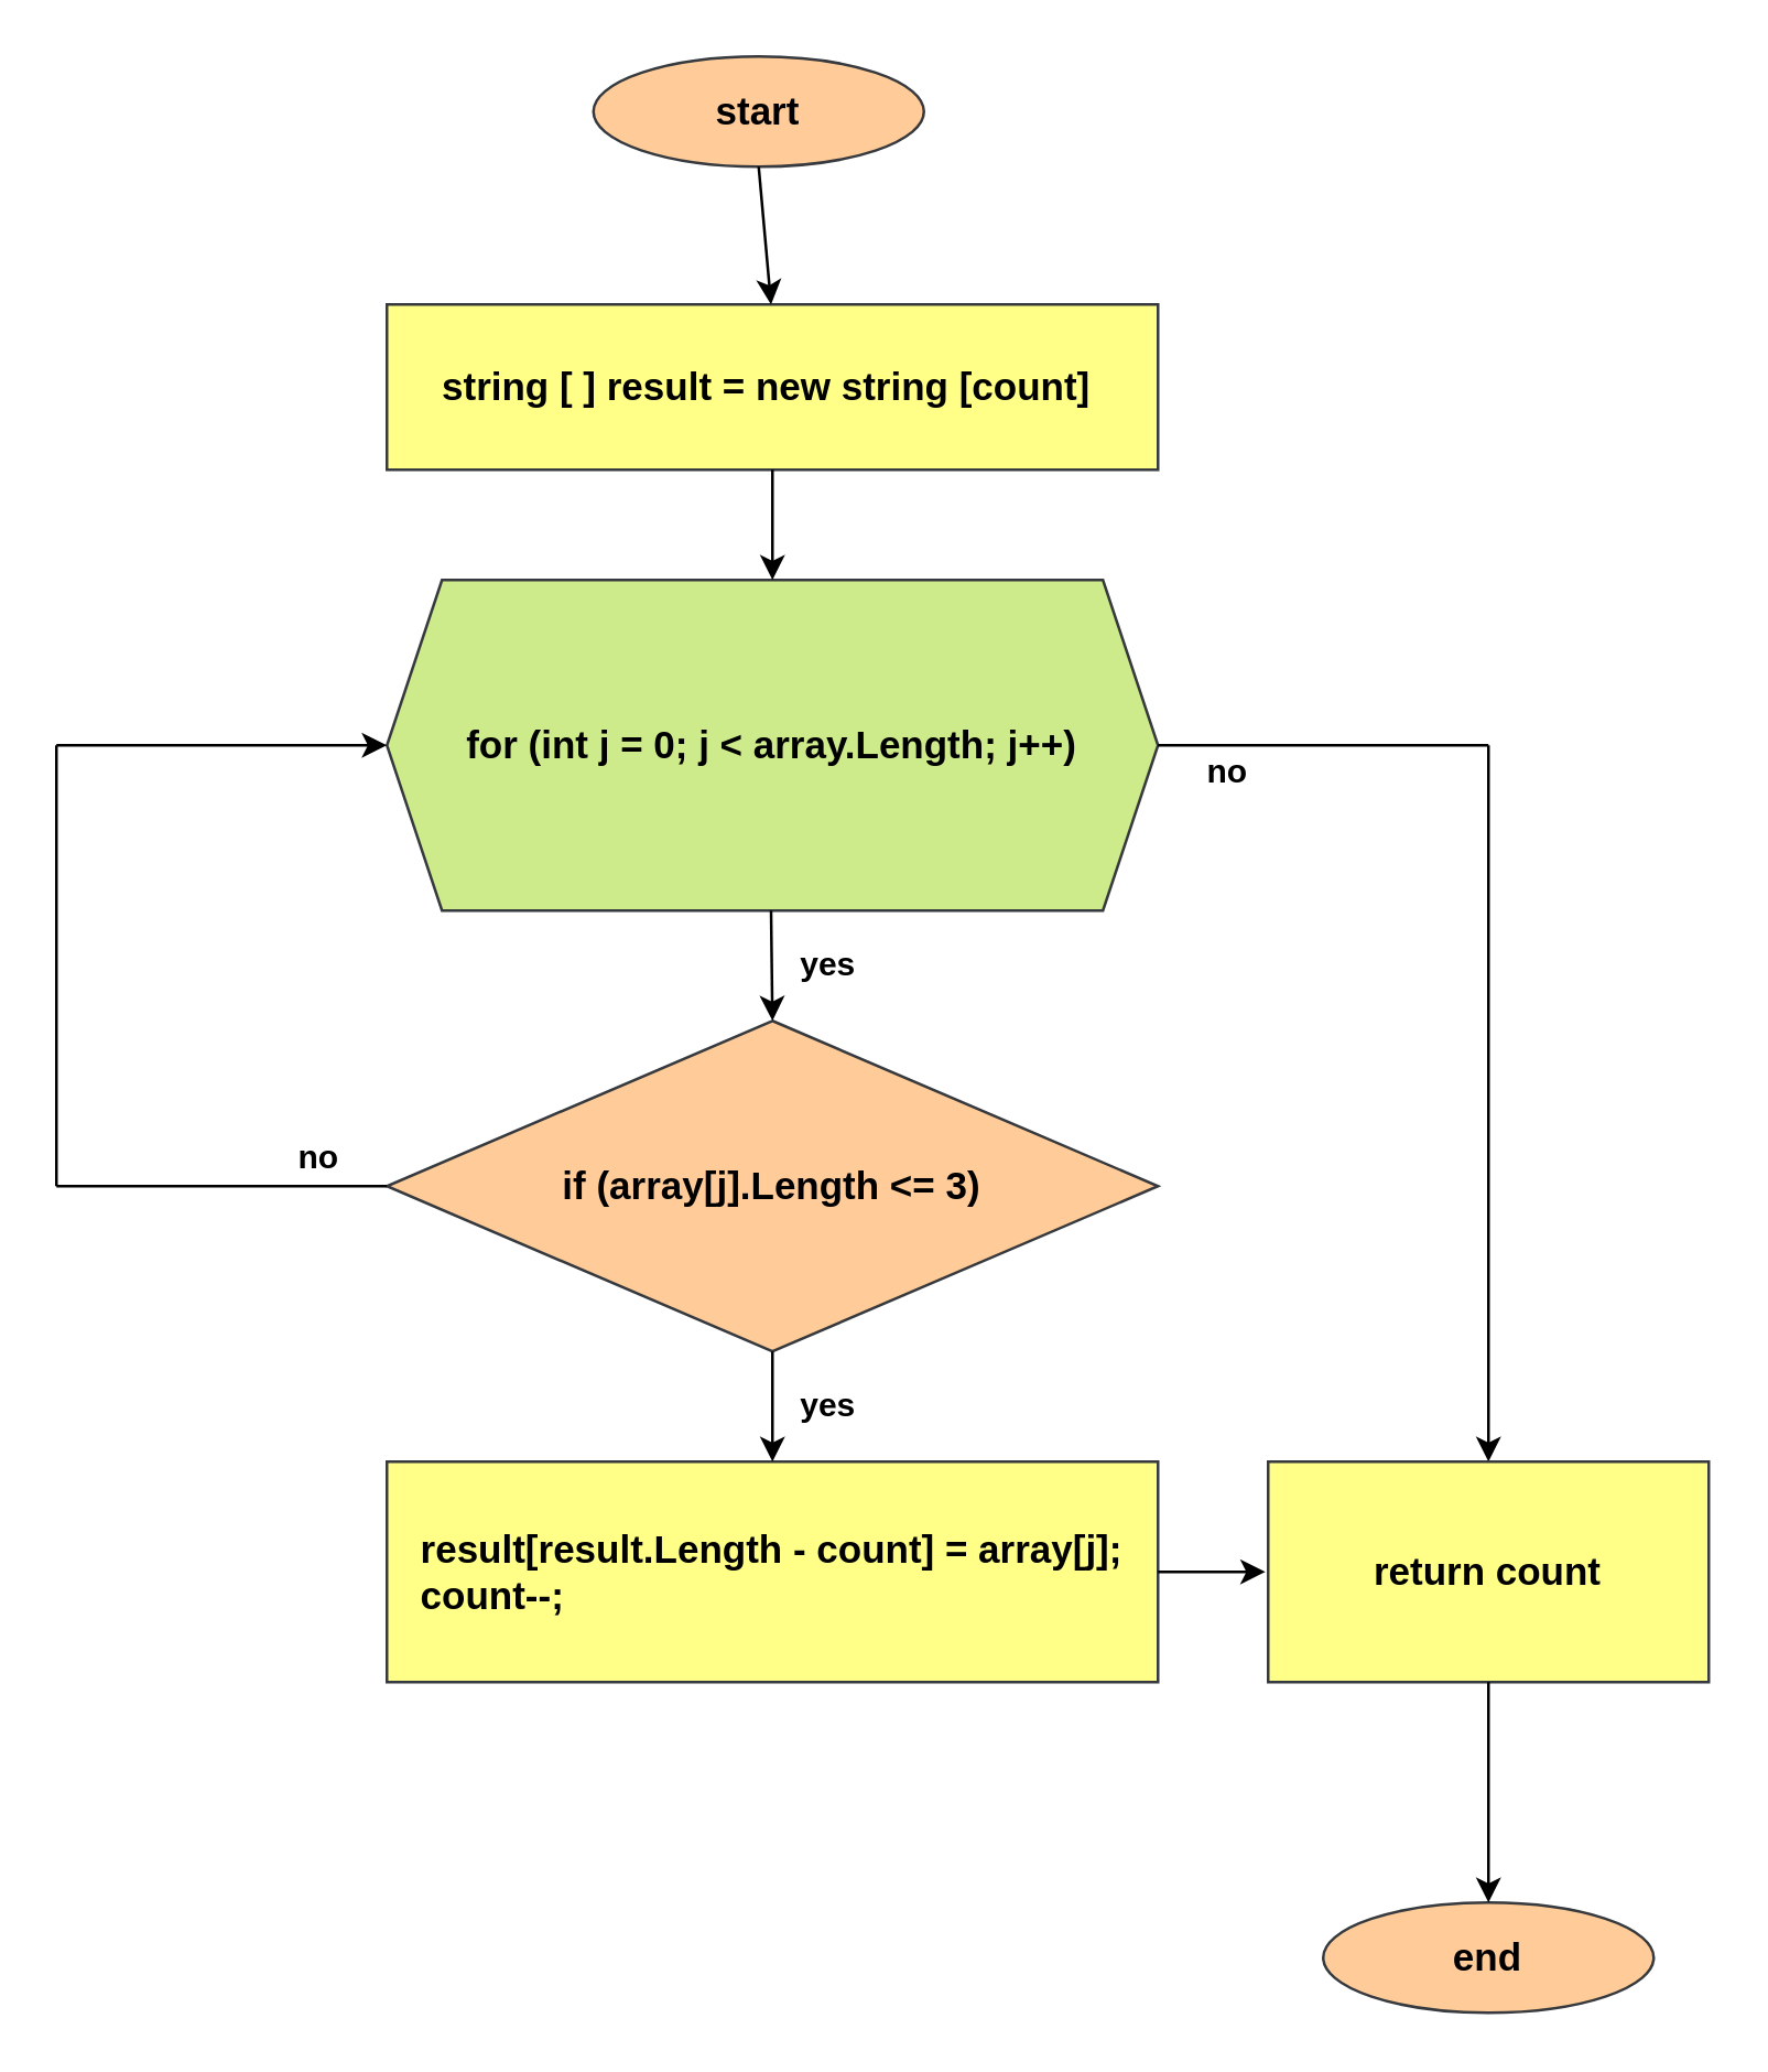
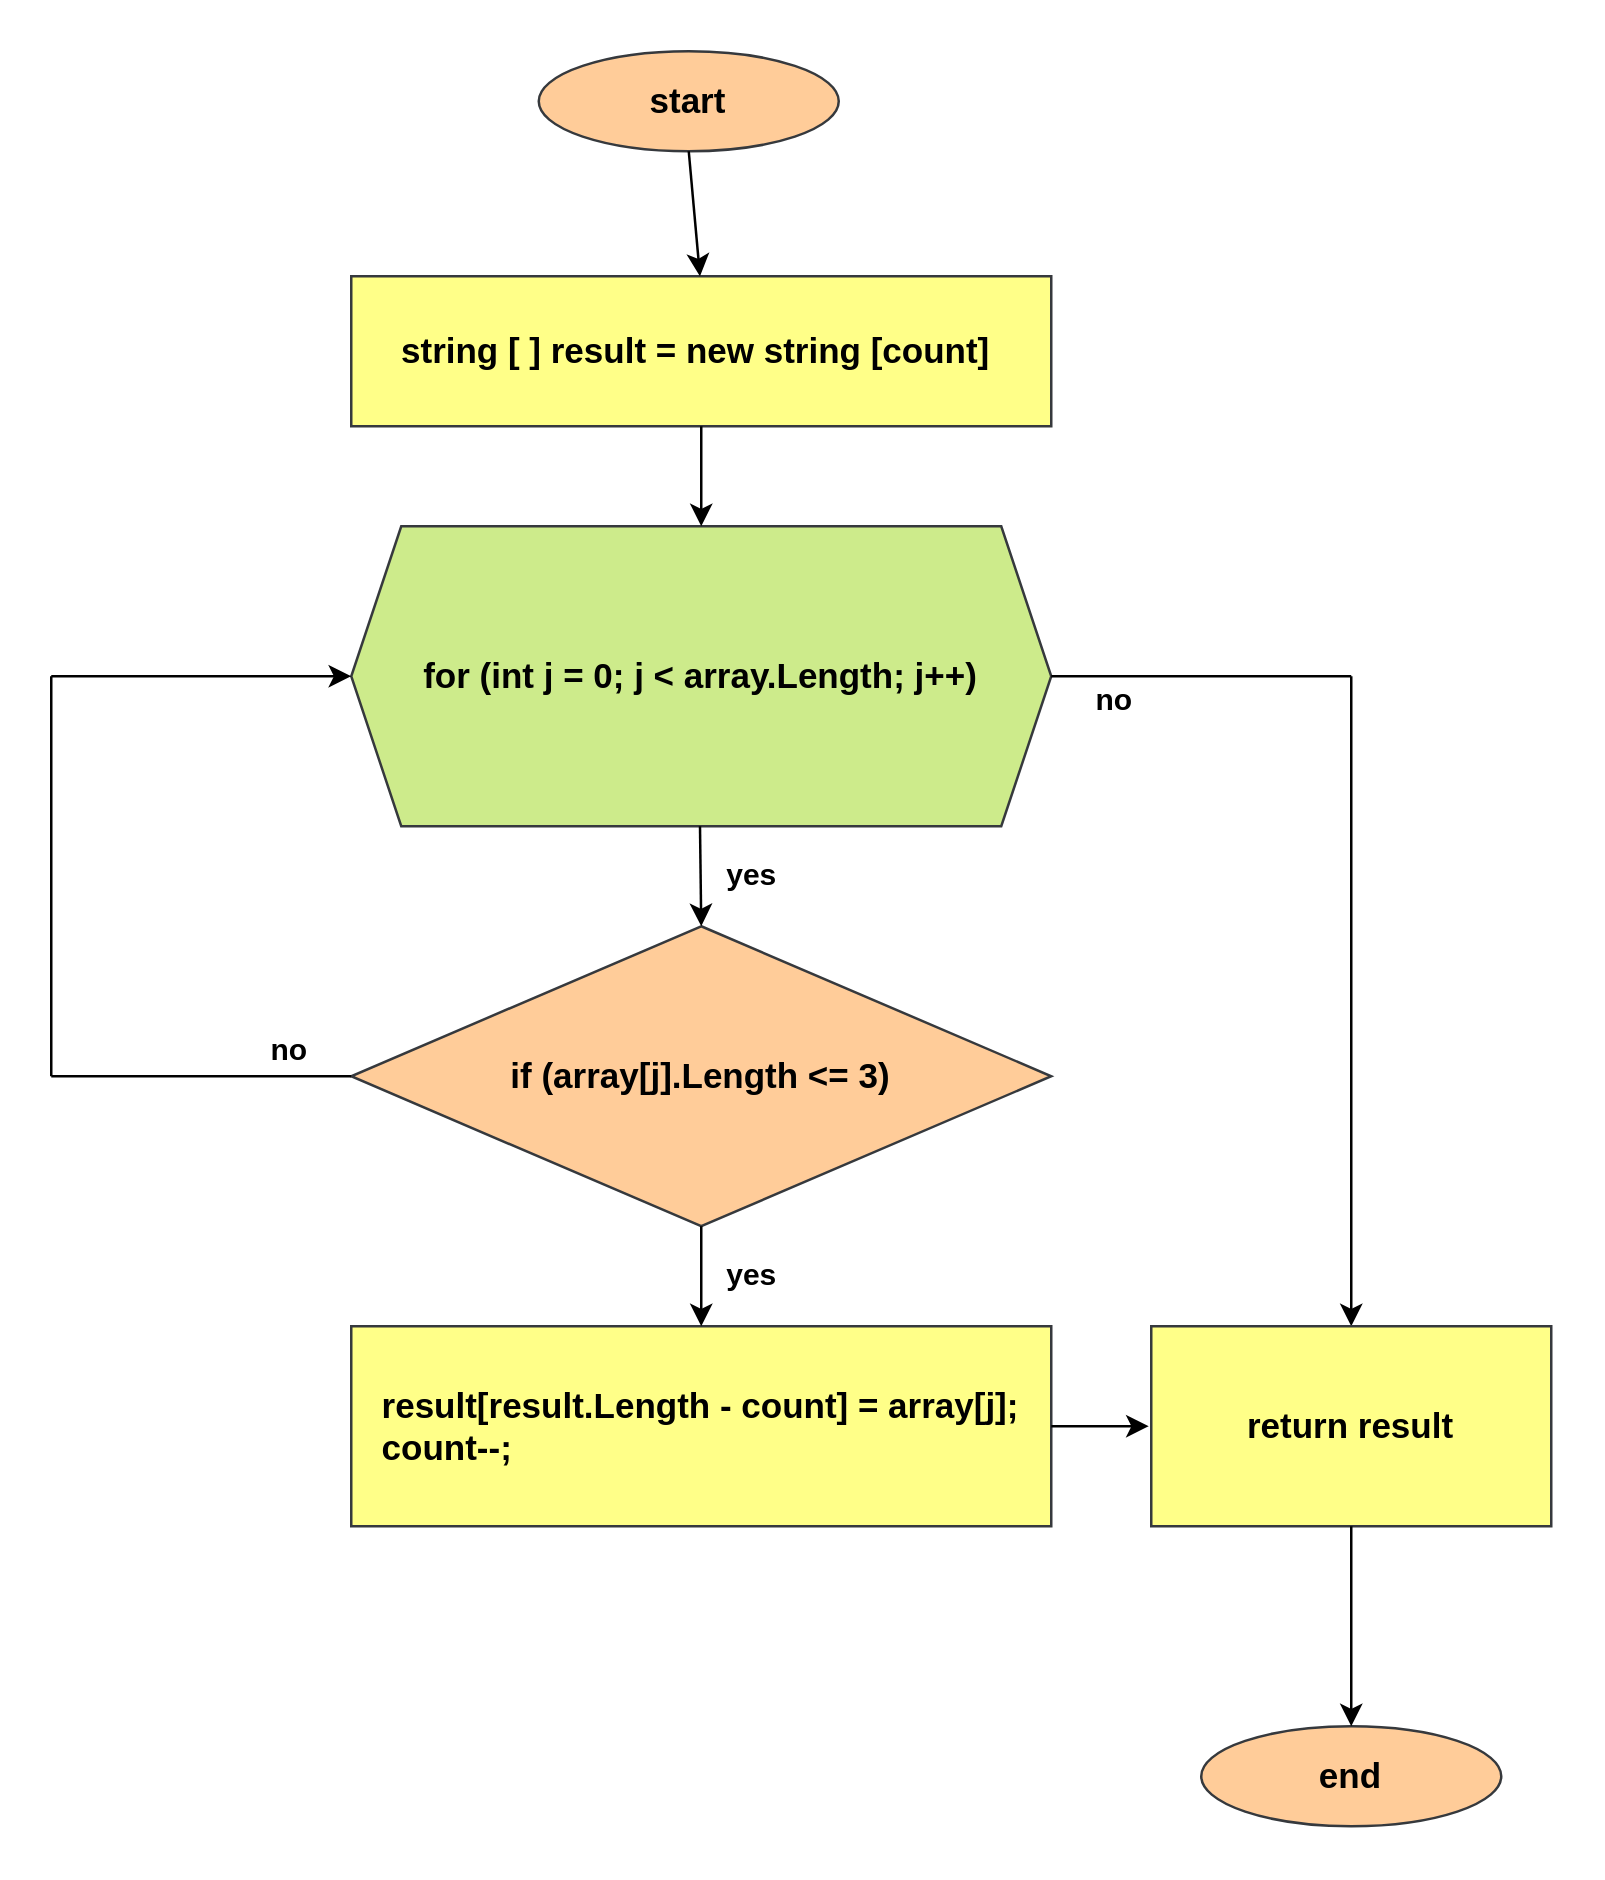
- <mxCell id="19" value="&lt;b&gt;&lt;font style=&quot;font-size: 14px;&quot;&gt;return count&lt;/font&gt;&lt;/b&gt;" style="rounded=0;whiteSpace=wrap;html=1;fillColor=#ffff88;strokeColor=#36393d;" vertex="1" parent="1"><mxGeometry x="460" y="530" width="160" height="80" as="geometry" /></mxCell>
+ <mxCell id="19" value="&lt;b&gt;&lt;font style=&quot;font-size: 14px;&quot;&gt;return result&lt;/font&gt;&lt;/b&gt;" style="rounded=0;whiteSpace=wrap;html=1;fillColor=#ffff88;strokeColor=#36393d;" vertex="1" parent="1"><mxGeometry x="460" y="530" width="160" height="80" as="geometry" /></mxCell>
